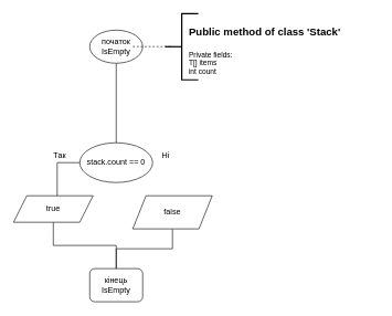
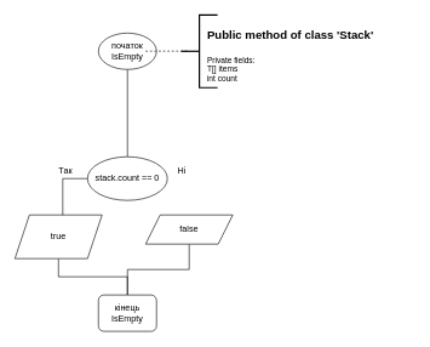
- <mxCell id="10" value="true" style="shape=parallelogram;perimeter=parallelogramPerimeter;whiteSpace=wrap;html=1;fixedSize=1;" parent="1" vertex="1"><mxGeometry x="20" y="295" width="120" height="40" as="geometry" /></mxCell>
+ <mxCell id="10" value="true" style="shape=parallelogram;perimeter=parallelogramPerimeter;whiteSpace=wrap;html=1;fixedSize=1;" parent="1" vertex="1"><mxGeometry x="20" y="295" width="120" height="60" as="geometry" /></mxCell>
- <mxCell id="12" value="false" style="shape=parallelogram;perimeter=parallelogramPerimeter;whiteSpace=wrap;html=1;fixedSize=1;" parent="1" vertex="1"><mxGeometry x="200" y="295" width="120" height="50" as="geometry" /></mxCell>
+ <mxCell id="12" value="false" style="shape=parallelogram;perimeter=parallelogramPerimeter;whiteSpace=wrap;html=1;fixedSize=1;" parent="1" vertex="1"><mxGeometry x="200" y="295" width="120" height="40" as="geometry" /></mxCell>
